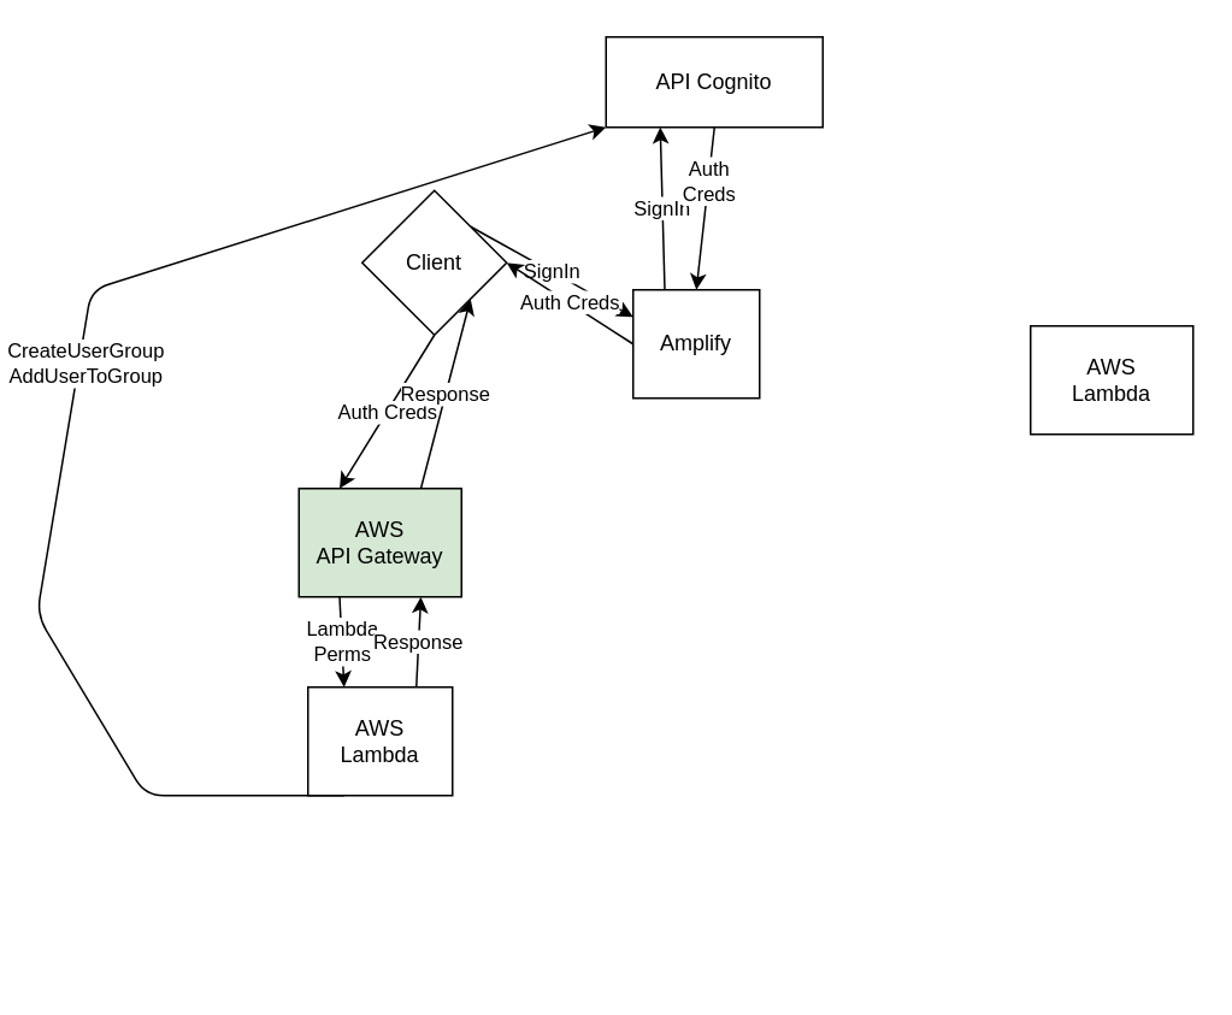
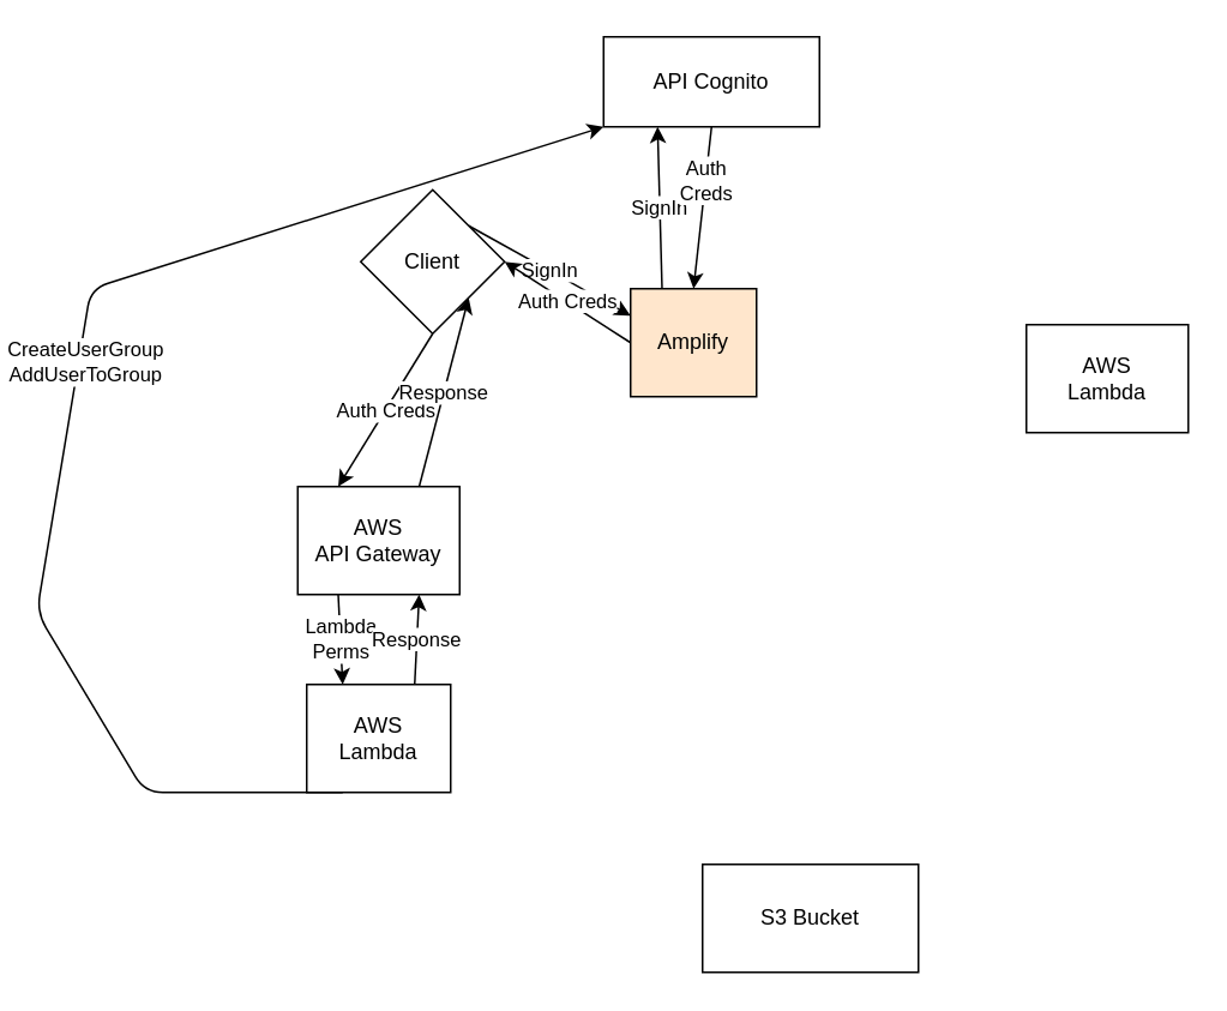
- <mxCell id="7" value="Amplify" style="whiteSpace=wrap;html=1;" parent="1" vertex="1"><mxGeometry x="350" y="160" width="70" height="60" as="geometry" /></mxCell>
+ <mxCell id="7" value="Amplify" style="whiteSpace=wrap;html=1;fillColor=#ffe6cc;" parent="1" vertex="1"><mxGeometry x="350" y="160" width="70" height="60" as="geometry" /></mxCell>
- <mxCell id="13" value="AWS&lt;br&gt;API Gateway" style="whiteSpace=wrap;html=1;fillColor=#d5e8d4;" parent="1" vertex="1"><mxGeometry x="165" y="270" width="90" height="60" as="geometry" /></mxCell>
+ <mxCell id="13" value="AWS&lt;br&gt;API Gateway" style="whiteSpace=wrap;html=1;" parent="1" vertex="1"><mxGeometry x="165" y="270" width="90" height="60" as="geometry" /></mxCell>
+ <mxCell id="19" value="S3 Bucket" style="whiteSpace=wrap;html=1;" vertex="1" parent="1"><mxGeometry x="390" y="480" width="120" height="60" as="geometry" /></mxCell>
